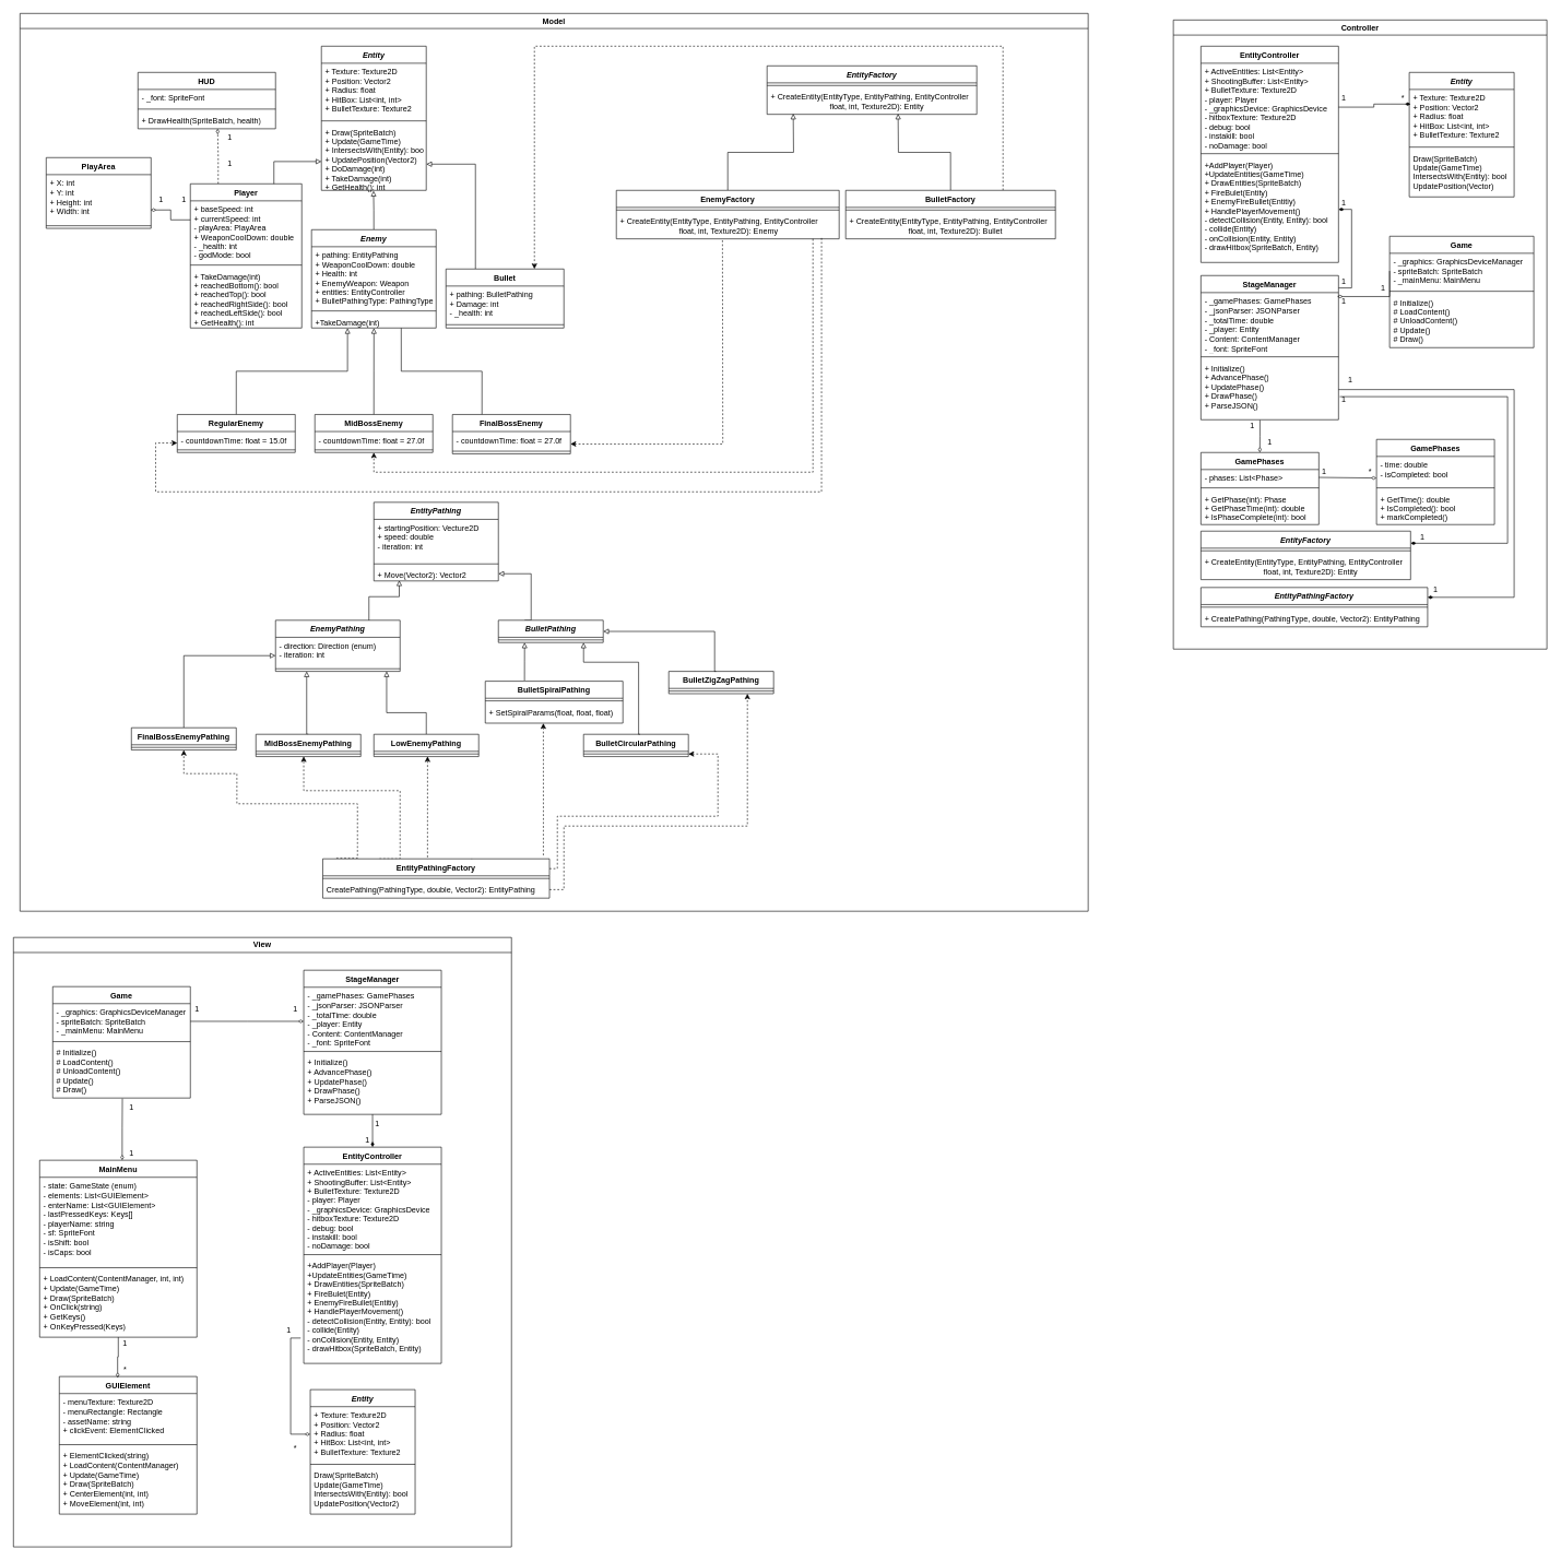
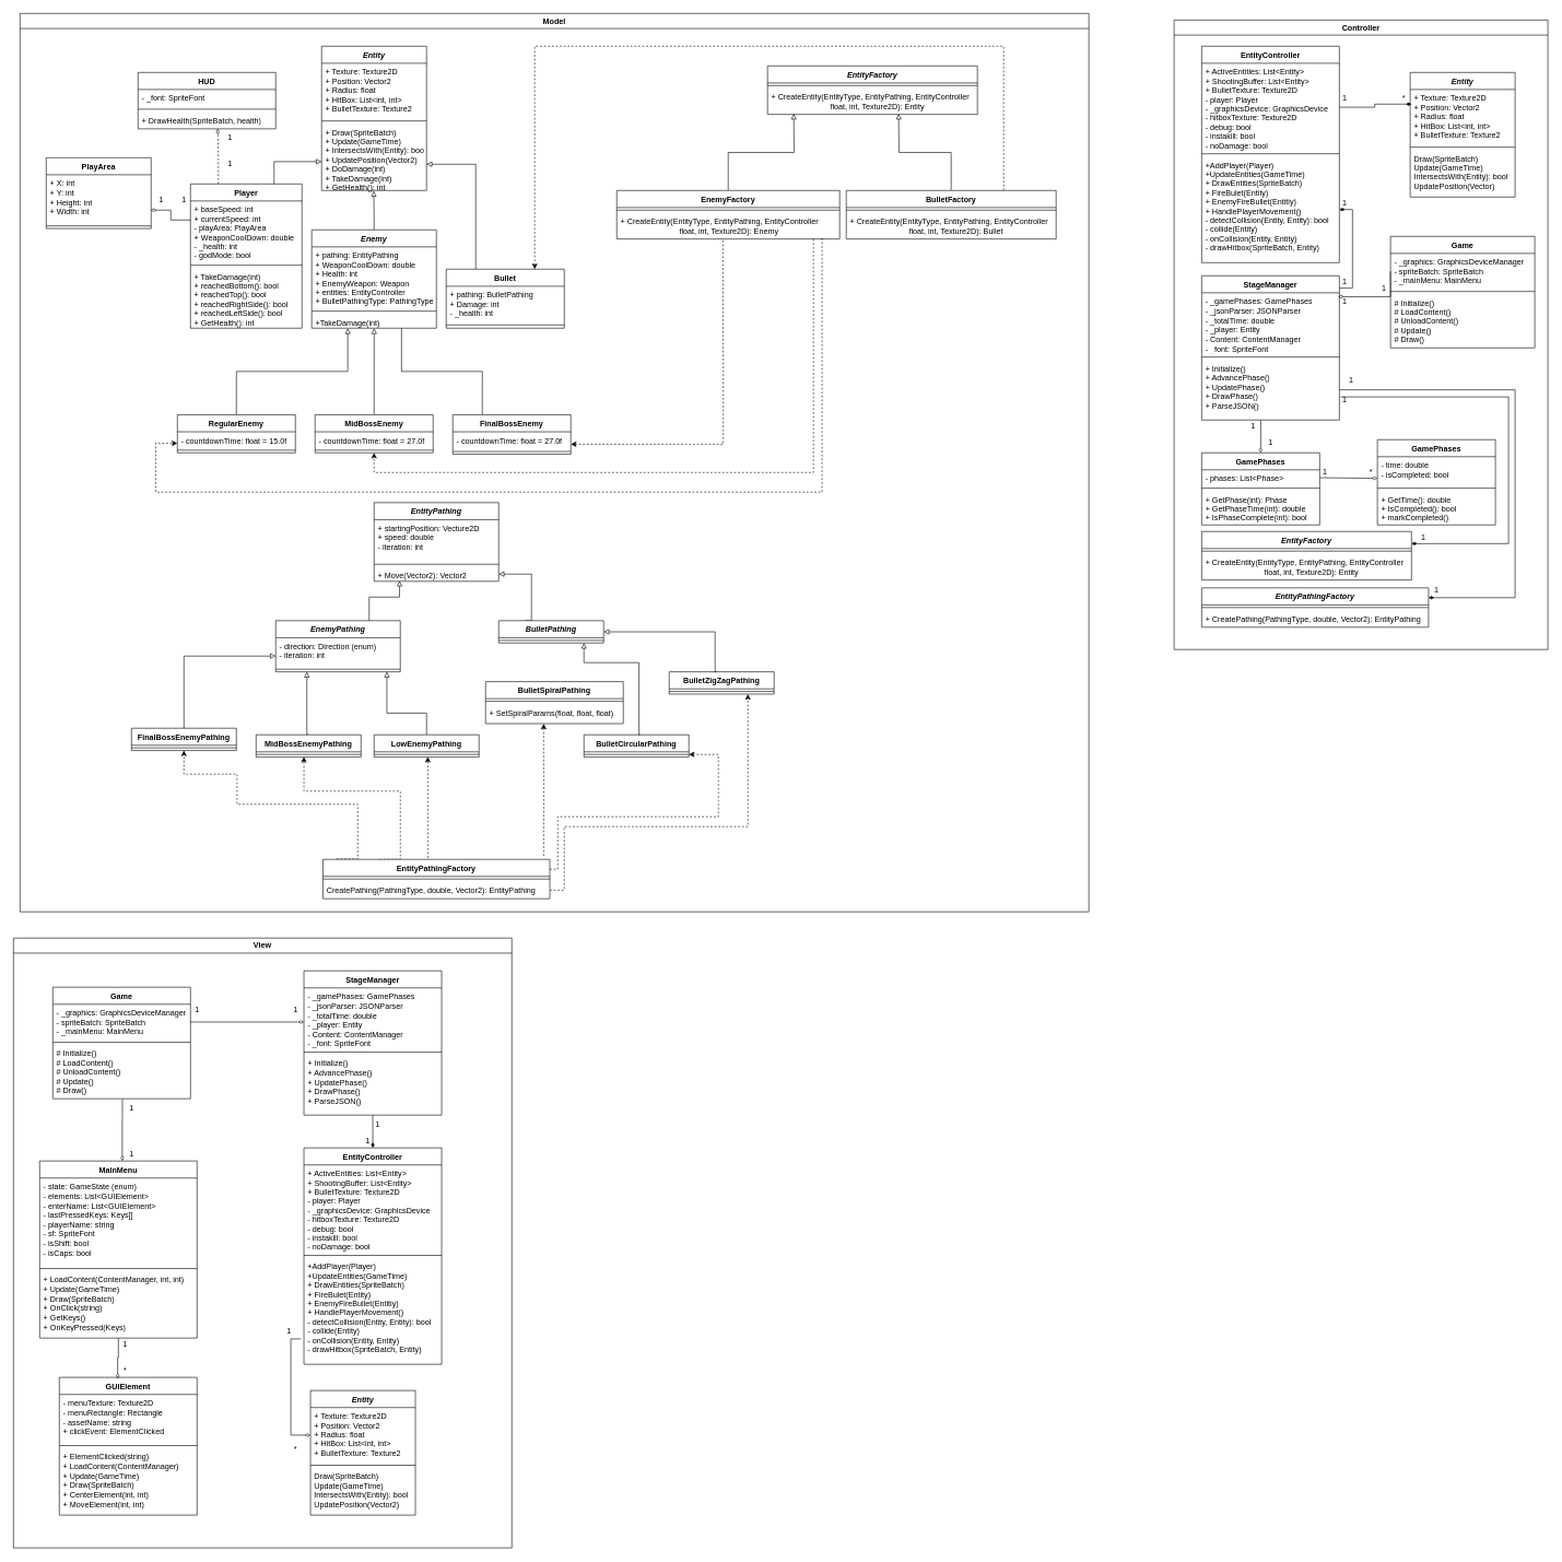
- <mxCell id="86" style="edgeStyle=orthogonalEdgeStyle;rounded=0;orthogonalLoop=1;jettySize=auto;html=1;endArrow=block;endFill=0;entryX=0.25;entryY=1;entryDx=0;entryDy=0;exitX=0.285;exitY=-0.016;exitDx=0;exitDy=0;exitPerimeter=0;" parent="2" source="70" target="79" edge="1"><mxGeometry relative="1" as="geometry"><mxPoint x="770" y="1000" as="sourcePoint" /><mxPoint x="772" y="970" as="targetPoint" /><Array as="points" /></mxGeometry></mxCell>
